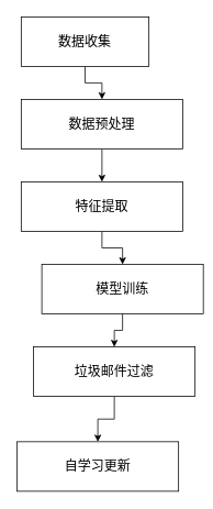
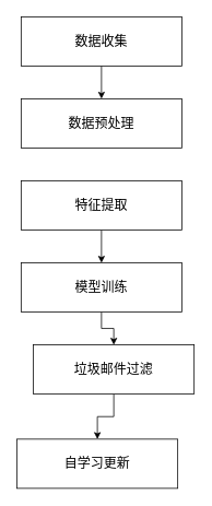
- <mxCell id="3" value="&lt;font style=&quot;font-size: 16px;&quot;&gt;数据收集&lt;/font&gt;" style="rounded=0;whiteSpace=wrap;html=1;" vertex="1" parent="1"><mxGeometry x="25" y="20" width="155" height="60" as="geometry" /></mxCell>
+ <mxCell id="3" value="&lt;font style=&quot;font-size: 16px;&quot;&gt;数据收集&lt;/font&gt;" style="rounded=0;whiteSpace=wrap;html=1;" vertex="1" parent="1"><mxGeometry x="25" y="20" width="196" height="60" as="geometry" /></mxCell>
- <mxCell id="4" value="" style="edgeStyle=orthogonalEdgeStyle;rounded=0;orthogonalLoop=1;jettySize=auto;html=1;" edge="1" parent="1" source="5" target="7"><mxGeometry relative="1" as="geometry" /></mxCell>
- <mxCell id="9" value="&lt;font style=&quot;font-size: 16px;&quot;&gt;模型训练&lt;/font&gt;" style="rounded=0;whiteSpace=wrap;html=1;" vertex="1" parent="1"><mxGeometry x="50" y="320" width="196" height="60" as="geometry" /></mxCell>
+ <mxCell id="9" value="&lt;font style=&quot;font-size: 16px;&quot;&gt;模型训练&lt;/font&gt;" style="rounded=0;whiteSpace=wrap;html=1;" vertex="1" parent="1"><mxGeometry x="25" y="320" width="196" height="60" as="geometry" /></mxCell>
